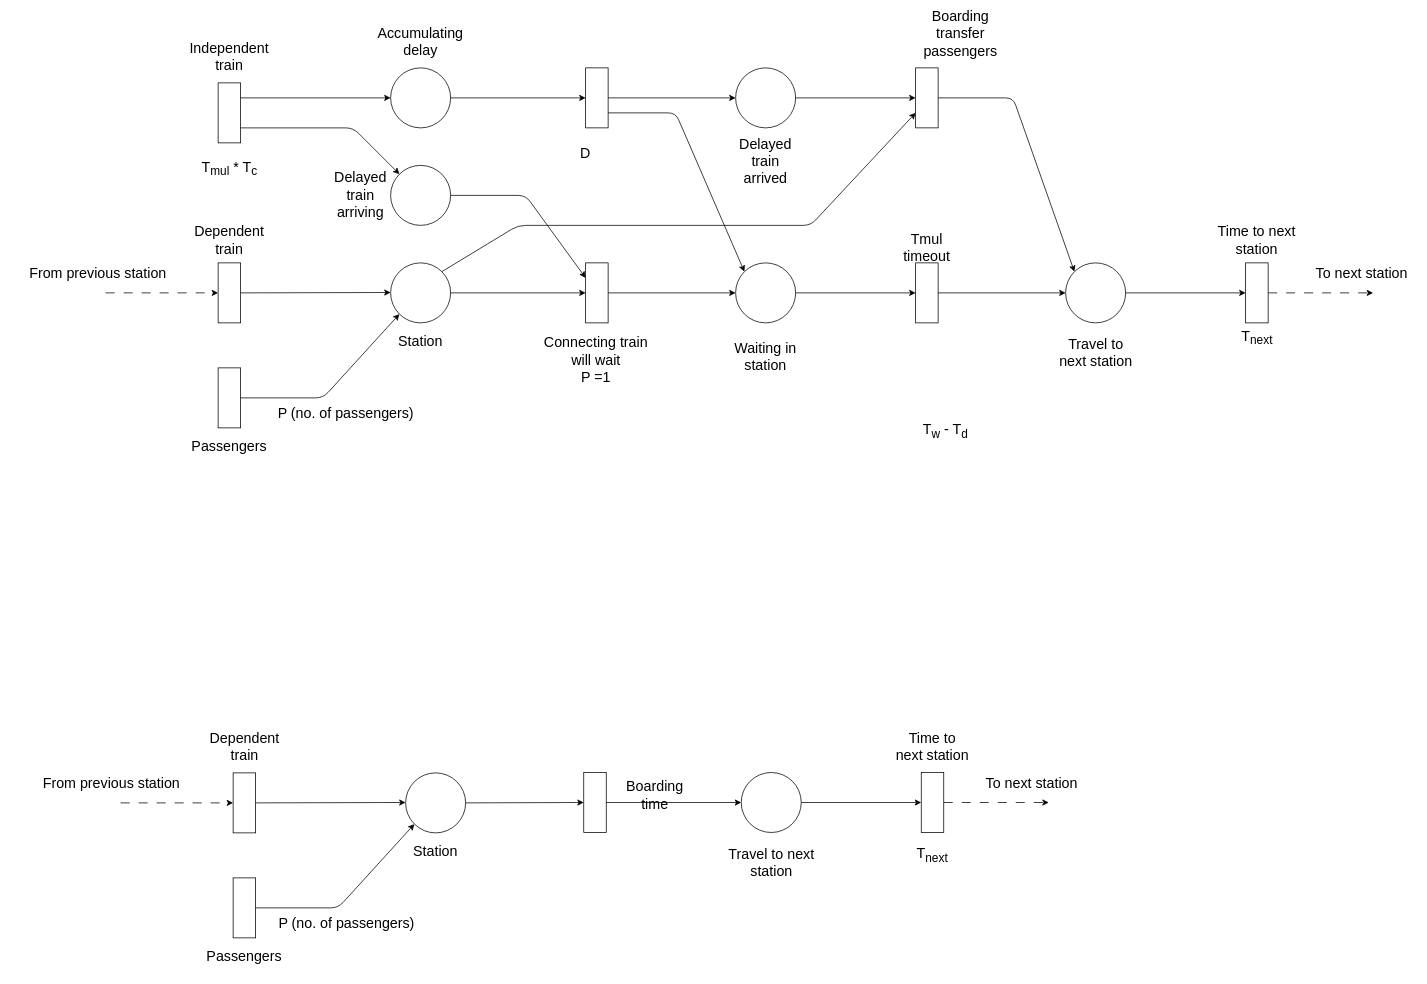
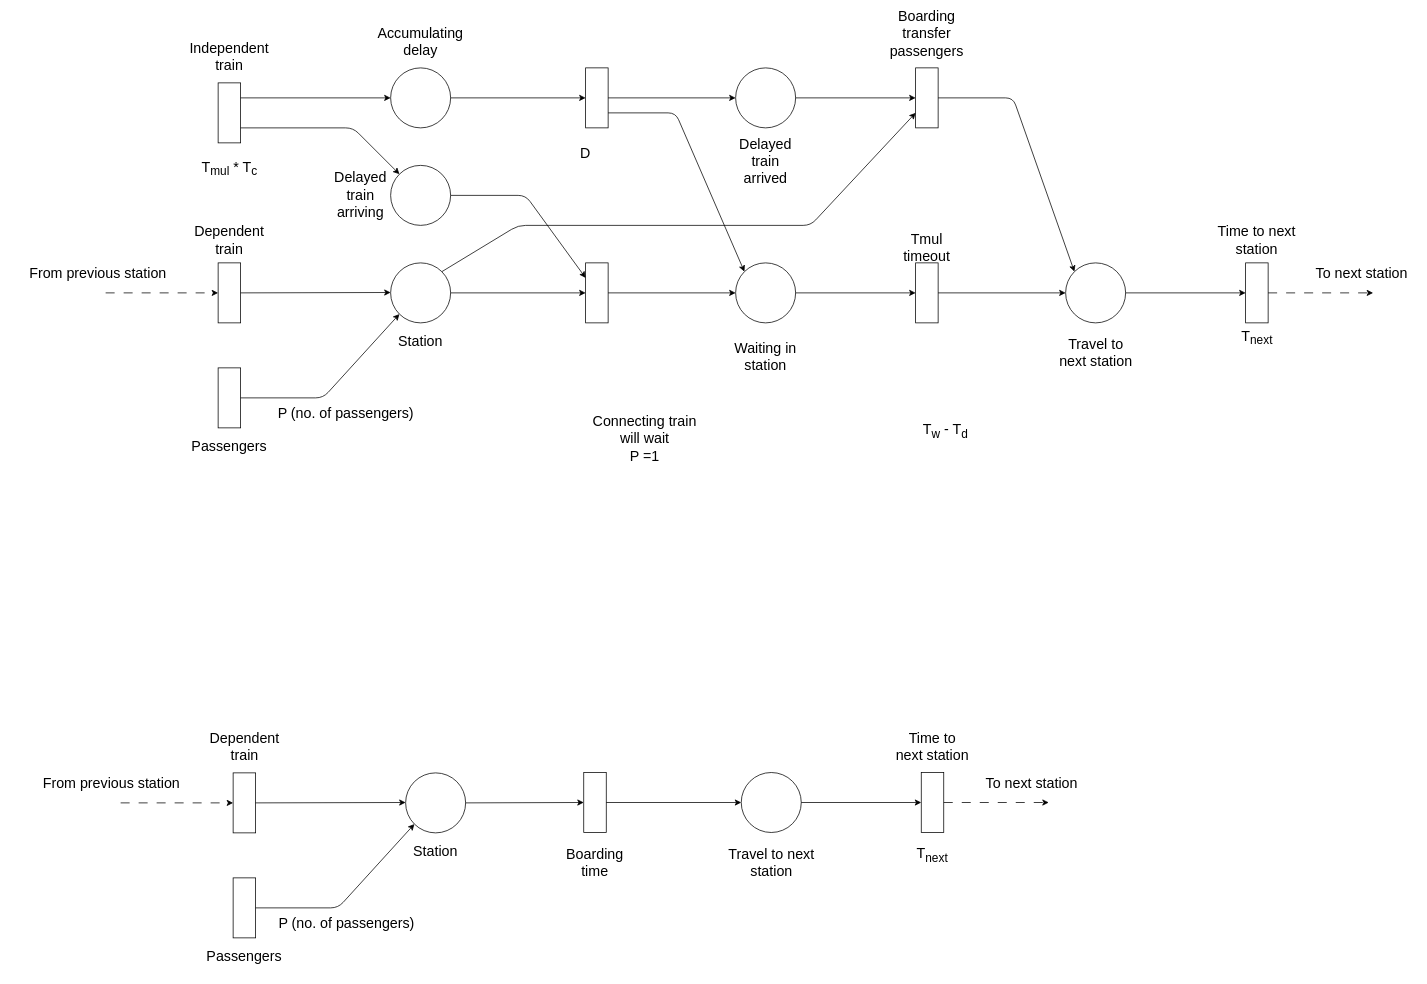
- <mxCell id="42" value="Boarding transfer passengers" style="text;html=1;align=center;verticalAlign=middle;whiteSpace=wrap;rounded=0;fontSize=19;" vertex="1" parent="1"><mxGeometry x="1225" y="20" width="110" height="50" as="geometry" /></mxCell>
+ <mxCell id="42" value="Boarding transfer passengers" style="text;html=1;align=center;verticalAlign=middle;whiteSpace=wrap;rounded=0;fontSize=19;" vertex="1" parent="1"><mxGeometry x="1180" y="20" width="110" height="50" as="geometry" /></mxCell>
- <mxCell id="40" value="&lt;div&gt;Connecting train will wait&lt;/div&gt;P =1" style="text;html=1;align=center;verticalAlign=middle;whiteSpace=wrap;rounded=0;fontSize=19;" vertex="1" parent="1"><mxGeometry x="720" y="450" width="147.5" height="60" as="geometry" /></mxCell>
+ <mxCell id="40" value="&lt;div&gt;Connecting train will wait&lt;/div&gt;P =1" style="text;html=1;align=center;verticalAlign=middle;whiteSpace=wrap;rounded=0;fontSize=19;" vertex="1" parent="1"><mxGeometry x="785" y="555" width="147.5" height="60" as="geometry" /></mxCell>
- <mxCell id="67" value="Boarding time" style="text;html=1;align=center;verticalAlign=middle;whiteSpace=wrap;rounded=0;fontSize=19;" vertex="1" parent="1"><mxGeometry x="830" y="1029.5" width="85" height="60" as="geometry" /></mxCell>
+ <mxCell id="67" value="Boarding time" style="text;html=1;align=center;verticalAlign=middle;whiteSpace=wrap;rounded=0;fontSize=19;" vertex="1" parent="1"><mxGeometry x="750" y="1119.5" width="85" height="60" as="geometry" /></mxCell>
